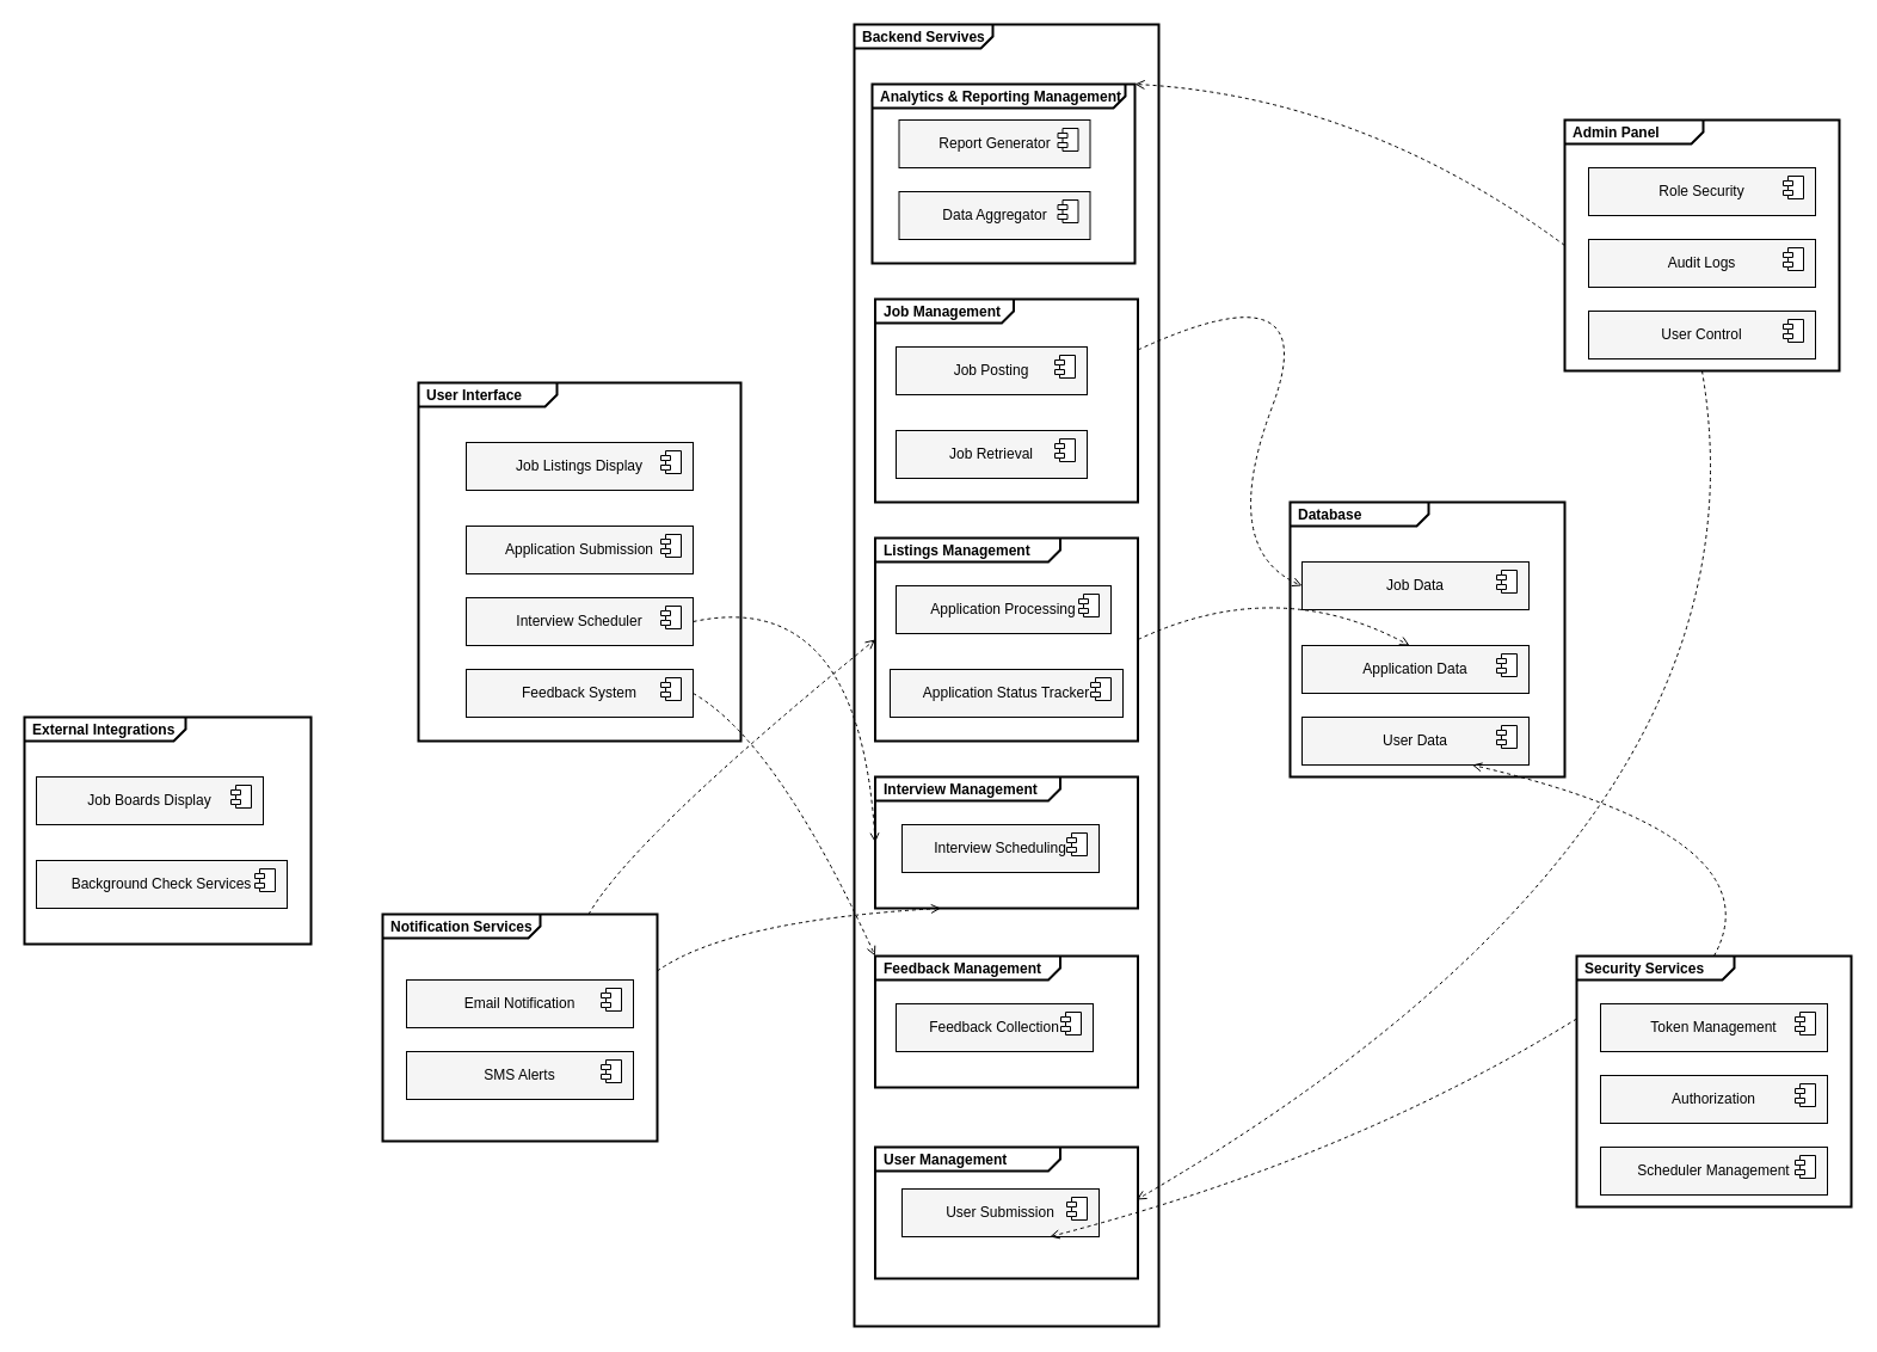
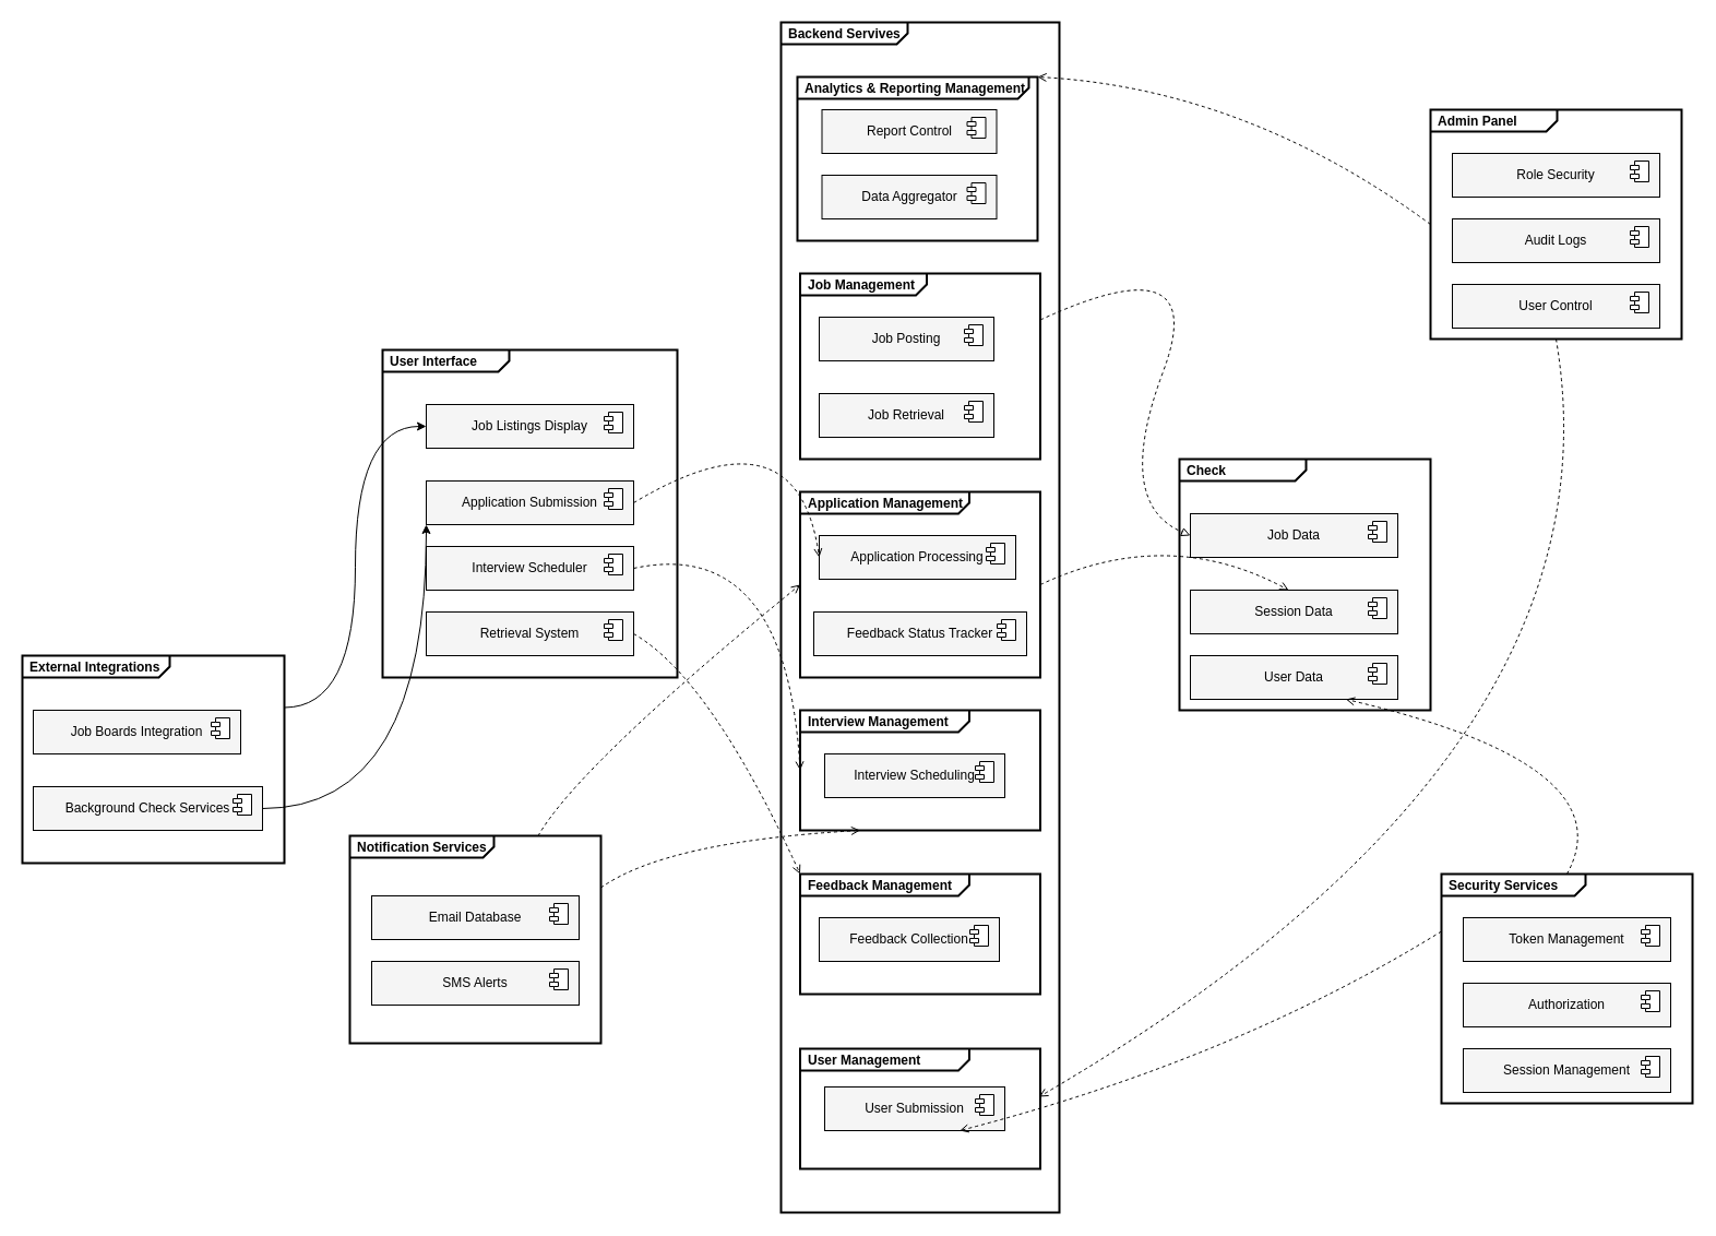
- <mxCell id="49" value="Report Generator" style="html=1;dropTarget=0;whiteSpace=wrap;fillColor=#F5F5F5;" vertex="1" parent="1"><mxGeometry x="752.5" y="100" width="160" height="40" as="geometry" /></mxCell>
+ <mxCell id="49" value="Report Control" style="html=1;dropTarget=0;whiteSpace=wrap;fillColor=#F5F5F5;" vertex="1" parent="1"><mxGeometry x="752.5" y="100" width="160" height="40" as="geometry" /></mxCell>
- <mxCell id="33" value="&lt;p style=&quot;margin:0px;margin-top:4px;margin-left:7px;text-align:left;&quot;&gt;&lt;b&gt;Database&lt;/b&gt;&lt;/p&gt;" style="html=1;shape=mxgraph.sysml.package;overflow=fill;labelX=116.67;strokeWidth=2;align=center;" vertex="1" parent="1"><mxGeometry x="1080" y="420" width="230" height="230" as="geometry" /></mxCell>
+ <mxCell id="33" value="&lt;p style=&quot;margin:0px;margin-top:4px;margin-left:7px;text-align:left;&quot;&gt;&lt;b&gt;Check&lt;/b&gt;&lt;/p&gt;" style="html=1;shape=mxgraph.sysml.package;overflow=fill;labelX=116.67;strokeWidth=2;align=center;" vertex="1" parent="1"><mxGeometry x="1080" y="420" width="230" height="230" as="geometry" /></mxCell>
+ <mxCell id="39" value="" style="html=1;verticalAlign=bottom;labelBackgroundColor=none;endArrow=open;endFill=0;dashed=1;rounded=0;curved=1;exitX=1;exitY=0.5;exitDx=0;exitDy=0;entryX=0;entryY=0.5;entryDx=0;entryDy=0;" edge="1" parent="1" source="22" target="9"><mxGeometry width="160" relative="1" as="geometry"><mxPoint x="670" y="450" as="sourcePoint" /><mxPoint x="840" y="360" as="targetPoint" /><Array as="points"><mxPoint x="730" y="370" /></Array></mxGeometry></mxCell>
- <mxCell id="8" value="&lt;p style=&quot;margin:0px;margin-top:4px;margin-left:7px;text-align:left;&quot;&gt;&lt;b&gt;Listings Management&lt;/b&gt;&lt;/p&gt;" style="html=1;shape=mxgraph.sysml.package;overflow=fill;labelX=155.5;strokeWidth=2;align=center;" vertex="1" parent="1"><mxGeometry x="732.5" y="450" width="220" height="170" as="geometry" /></mxCell>
+ <mxCell id="8" value="&lt;p style=&quot;margin:0px;margin-top:4px;margin-left:7px;text-align:left;&quot;&gt;&lt;b&gt;Application Management&lt;/b&gt;&lt;/p&gt;" style="html=1;shape=mxgraph.sysml.package;overflow=fill;labelX=155.5;strokeWidth=2;align=center;" vertex="1" parent="1"><mxGeometry x="732.5" y="450" width="220" height="170" as="geometry" /></mxCell>
- <mxCell id="45" value="" style="html=1;verticalAlign=bottom;labelBackgroundColor=none;endArrow=open;endFill=0;dashed=1;rounded=0;curved=1;exitX=1;exitY=0.25;exitDx=0;exitDy=0;entryX=0;entryY=0.5;entryDx=0;entryDy=0;exitPerimeter=0;" edge="1" parent="1" source="3" target="34"><mxGeometry width="160" relative="1" as="geometry"><mxPoint x="1050" y="300" as="sourcePoint" /><mxPoint x="1220" y="280" as="targetPoint" /><Array as="points"><mxPoint x="1110" y="220" /><mxPoint x="1020" y="460" /></Array></mxGeometry></mxCell>
+ <mxCell id="45" value="" style="html=1;verticalAlign=bottom;labelBackgroundColor=none;endArrow=block;endFill=0;dashed=1;rounded=0;curved=1;exitX=1;exitY=0.25;exitDx=0;exitDy=0;entryX=0;entryY=0.5;entryDx=0;entryDy=0;exitPerimeter=0;" edge="1" parent="1" source="3" target="34"><mxGeometry width="160" relative="1" as="geometry"><mxPoint x="1050" y="300" as="sourcePoint" /><mxPoint x="1220" y="280" as="targetPoint" /><Array as="points"><mxPoint x="1110" y="220" /><mxPoint x="1020" y="460" /></Array></mxGeometry></mxCell>
+ <mxCell id="38" style="edgeStyle=orthogonalEdgeStyle;rounded=0;orthogonalLoop=1;jettySize=auto;html=1;exitX=1;exitY=0.25;exitDx=0;exitDy=0;exitPerimeter=0;entryX=0;entryY=0.5;entryDx=0;entryDy=0;curved=1;" edge="1" parent="1" source="28" target="20"><mxGeometry relative="1" as="geometry" /></mxCell>
- <mxCell id="36" value="Application Data" style="html=1;dropTarget=0;whiteSpace=wrap;fillColor=#F5F5F5;" vertex="1" parent="1"><mxGeometry x="1090" y="540" width="190" height="40" as="geometry" /></mxCell>
+ <mxCell id="36" value="Session Data" style="html=1;dropTarget=0;whiteSpace=wrap;fillColor=#F5F5F5;" vertex="1" parent="1"><mxGeometry x="1090" y="540" width="190" height="40" as="geometry" /></mxCell>
- <mxCell id="26" value="Feedback System" style="html=1;dropTarget=0;whiteSpace=wrap;fillColor=#F5F5F5;" vertex="1" parent="1"><mxGeometry x="390" y="560" width="190" height="40" as="geometry" /></mxCell>
+ <mxCell id="26" value="Retrieval System" style="html=1;dropTarget=0;whiteSpace=wrap;fillColor=#F5F5F5;" vertex="1" parent="1"><mxGeometry x="390" y="560" width="190" height="40" as="geometry" /></mxCell>
- <mxCell id="11" value="Application Status Tracker" style="html=1;dropTarget=0;whiteSpace=wrap;fillColor=#F5F5F5;" vertex="1" parent="1"><mxGeometry x="745" y="560" width="195" height="40" as="geometry" /></mxCell>
+ <mxCell id="11" value="Feedback Status Tracker" style="html=1;dropTarget=0;whiteSpace=wrap;fillColor=#F5F5F5;" vertex="1" parent="1"><mxGeometry x="745" y="560" width="195" height="40" as="geometry" /></mxCell>
+ <mxCell id="47" style="edgeStyle=orthogonalEdgeStyle;rounded=0;orthogonalLoop=1;jettySize=auto;html=1;exitX=1;exitY=0.5;exitDx=0;exitDy=0;entryX=0;entryY=1;entryDx=0;entryDy=0;curved=1;" edge="1" parent="1" source="31" target="22"><mxGeometry relative="1" as="geometry"><mxPoint x="390" y="690" as="sourcePoint" /><mxPoint x="520" y="432" as="targetPoint" /></mxGeometry></mxCell>
- <mxCell id="29" value="Job Boards Display" style="html=1;dropTarget=0;whiteSpace=wrap;fillColor=#F5F5F5;" vertex="1" parent="1"><mxGeometry x="30" y="650" width="190" height="40" as="geometry" /></mxCell>
+ <mxCell id="29" value="Job Boards Integration" style="html=1;dropTarget=0;whiteSpace=wrap;fillColor=#F5F5F5;" vertex="1" parent="1"><mxGeometry x="30" y="650" width="190" height="40" as="geometry" /></mxCell>
- <mxCell id="54" value="Email Notification" style="html=1;dropTarget=0;whiteSpace=wrap;fillColor=#F5F5F5;" vertex="1" parent="1"><mxGeometry x="340" y="820" width="190" height="40" as="geometry" /></mxCell>
+ <mxCell id="54" value="Email Database" style="html=1;dropTarget=0;whiteSpace=wrap;fillColor=#F5F5F5;" vertex="1" parent="1"><mxGeometry x="340" y="820" width="190" height="40" as="geometry" /></mxCell>
- <mxCell id="74" value="Scheduler Management" style="html=1;dropTarget=0;whiteSpace=wrap;fillColor=#F5F5F5;" vertex="1" parent="1"><mxGeometry x="1340" y="960" width="190" height="40" as="geometry" /></mxCell>
+ <mxCell id="74" value="Session Management" style="html=1;dropTarget=0;whiteSpace=wrap;fillColor=#F5F5F5;" vertex="1" parent="1"><mxGeometry x="1340" y="960" width="190" height="40" as="geometry" /></mxCell>
